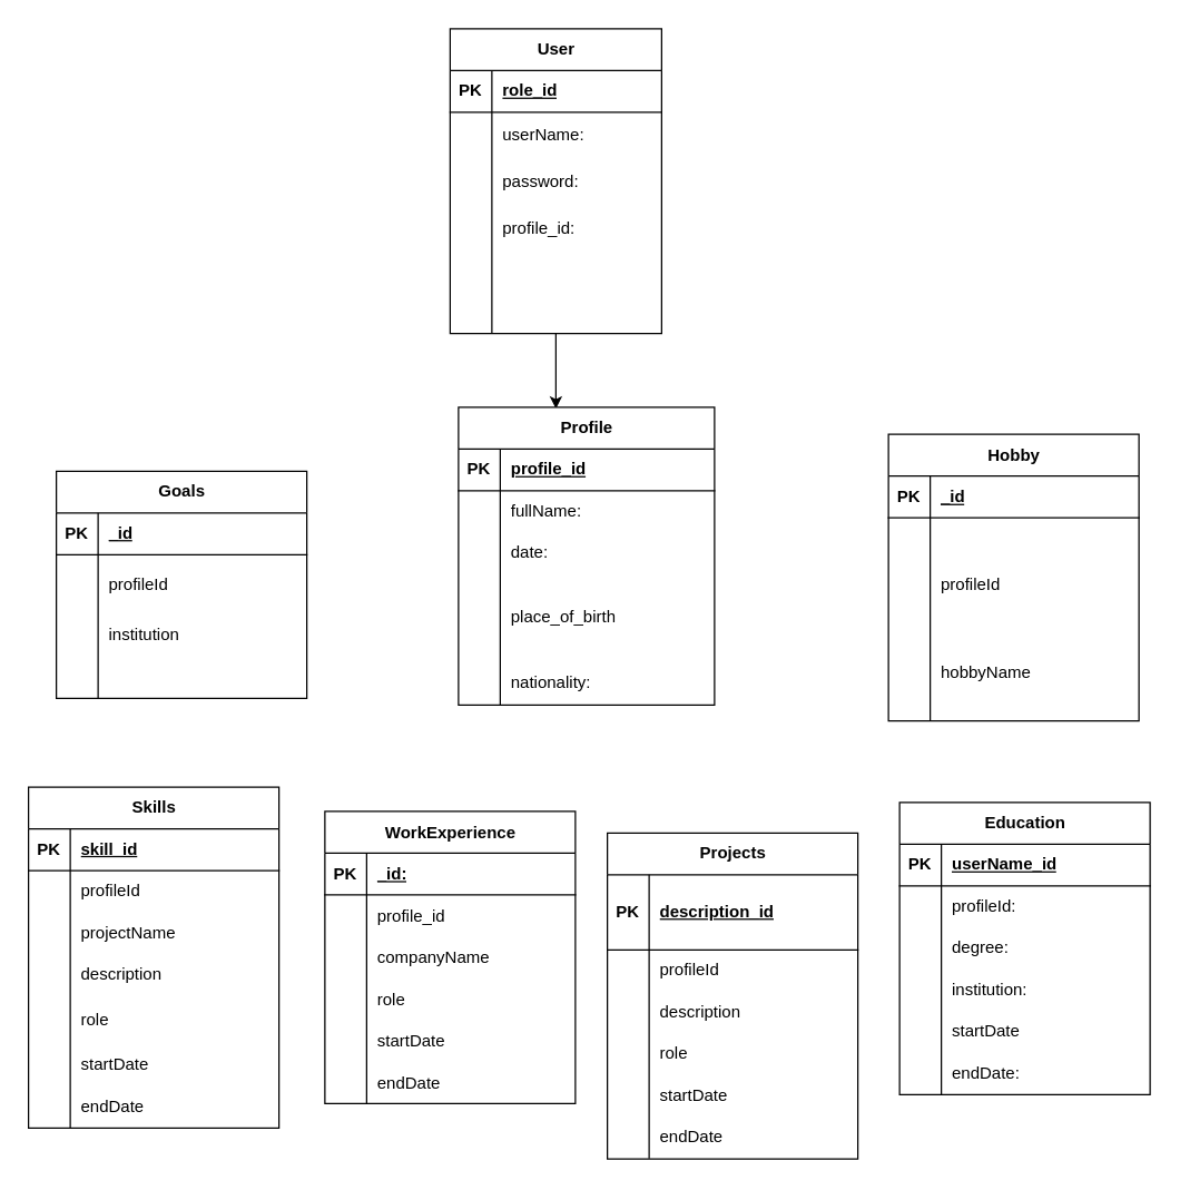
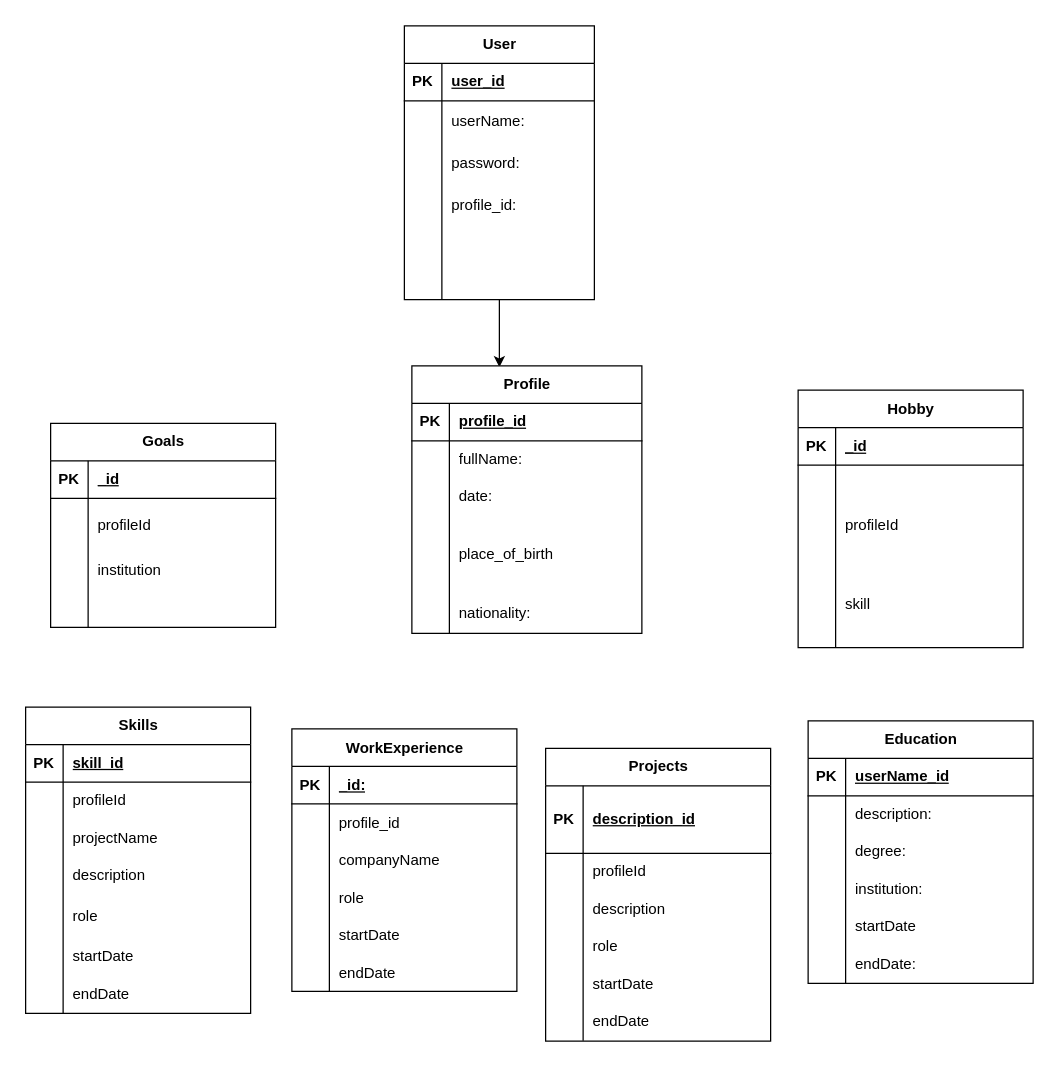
- <mxCell id="6" value="role_id" style="shape=partialRectangle;connectable=0;fillColor=none;top=0;left=0;bottom=0;right=0;align=left;spacingLeft=6;fontStyle=5;overflow=hidden;whiteSpace=wrap;html=1;" parent="4" vertex="1"><mxGeometry x="30" width="122" height="30" as="geometry"><mxRectangle width="122" height="30" as="alternateBounds" /></mxGeometry></mxCell>
+ <mxCell id="6" value="user_id" style="shape=partialRectangle;connectable=0;fillColor=none;top=0;left=0;bottom=0;right=0;align=left;spacingLeft=6;fontStyle=5;overflow=hidden;whiteSpace=wrap;html=1;" parent="4" vertex="1"><mxGeometry x="30" width="122" height="30" as="geometry"><mxRectangle width="122" height="30" as="alternateBounds" /></mxGeometry></mxCell>
- <mxCell id="88" value="hobbyName" style="shape=partialRectangle;connectable=0;fillColor=none;top=0;left=0;bottom=0;right=0;align=left;spacingLeft=6;overflow=hidden;whiteSpace=wrap;html=1;" parent="86" vertex="1"><mxGeometry x="30" width="150" height="30" as="geometry"><mxRectangle width="150" height="30" as="alternateBounds" /></mxGeometry></mxCell>
+ <mxCell id="88" value="skill" style="shape=partialRectangle;connectable=0;fillColor=none;top=0;left=0;bottom=0;right=0;align=left;spacingLeft=6;overflow=hidden;whiteSpace=wrap;html=1;" parent="86" vertex="1"><mxGeometry x="30" width="150" height="30" as="geometry"><mxRectangle width="150" height="30" as="alternateBounds" /></mxGeometry></mxCell>
- <mxCell id="44" value="profileId:" style="shape=partialRectangle;connectable=0;fillColor=none;top=0;left=0;bottom=0;right=0;align=left;spacingLeft=6;overflow=hidden;whiteSpace=wrap;html=1;" parent="42" vertex="1"><mxGeometry x="30" width="150" height="30" as="geometry"><mxRectangle width="150" height="30" as="alternateBounds" /></mxGeometry></mxCell>
+ <mxCell id="44" value="description:" style="shape=partialRectangle;connectable=0;fillColor=none;top=0;left=0;bottom=0;right=0;align=left;spacingLeft=6;overflow=hidden;whiteSpace=wrap;html=1;" parent="42" vertex="1"><mxGeometry x="30" width="150" height="30" as="geometry"><mxRectangle width="150" height="30" as="alternateBounds" /></mxGeometry></mxCell>
